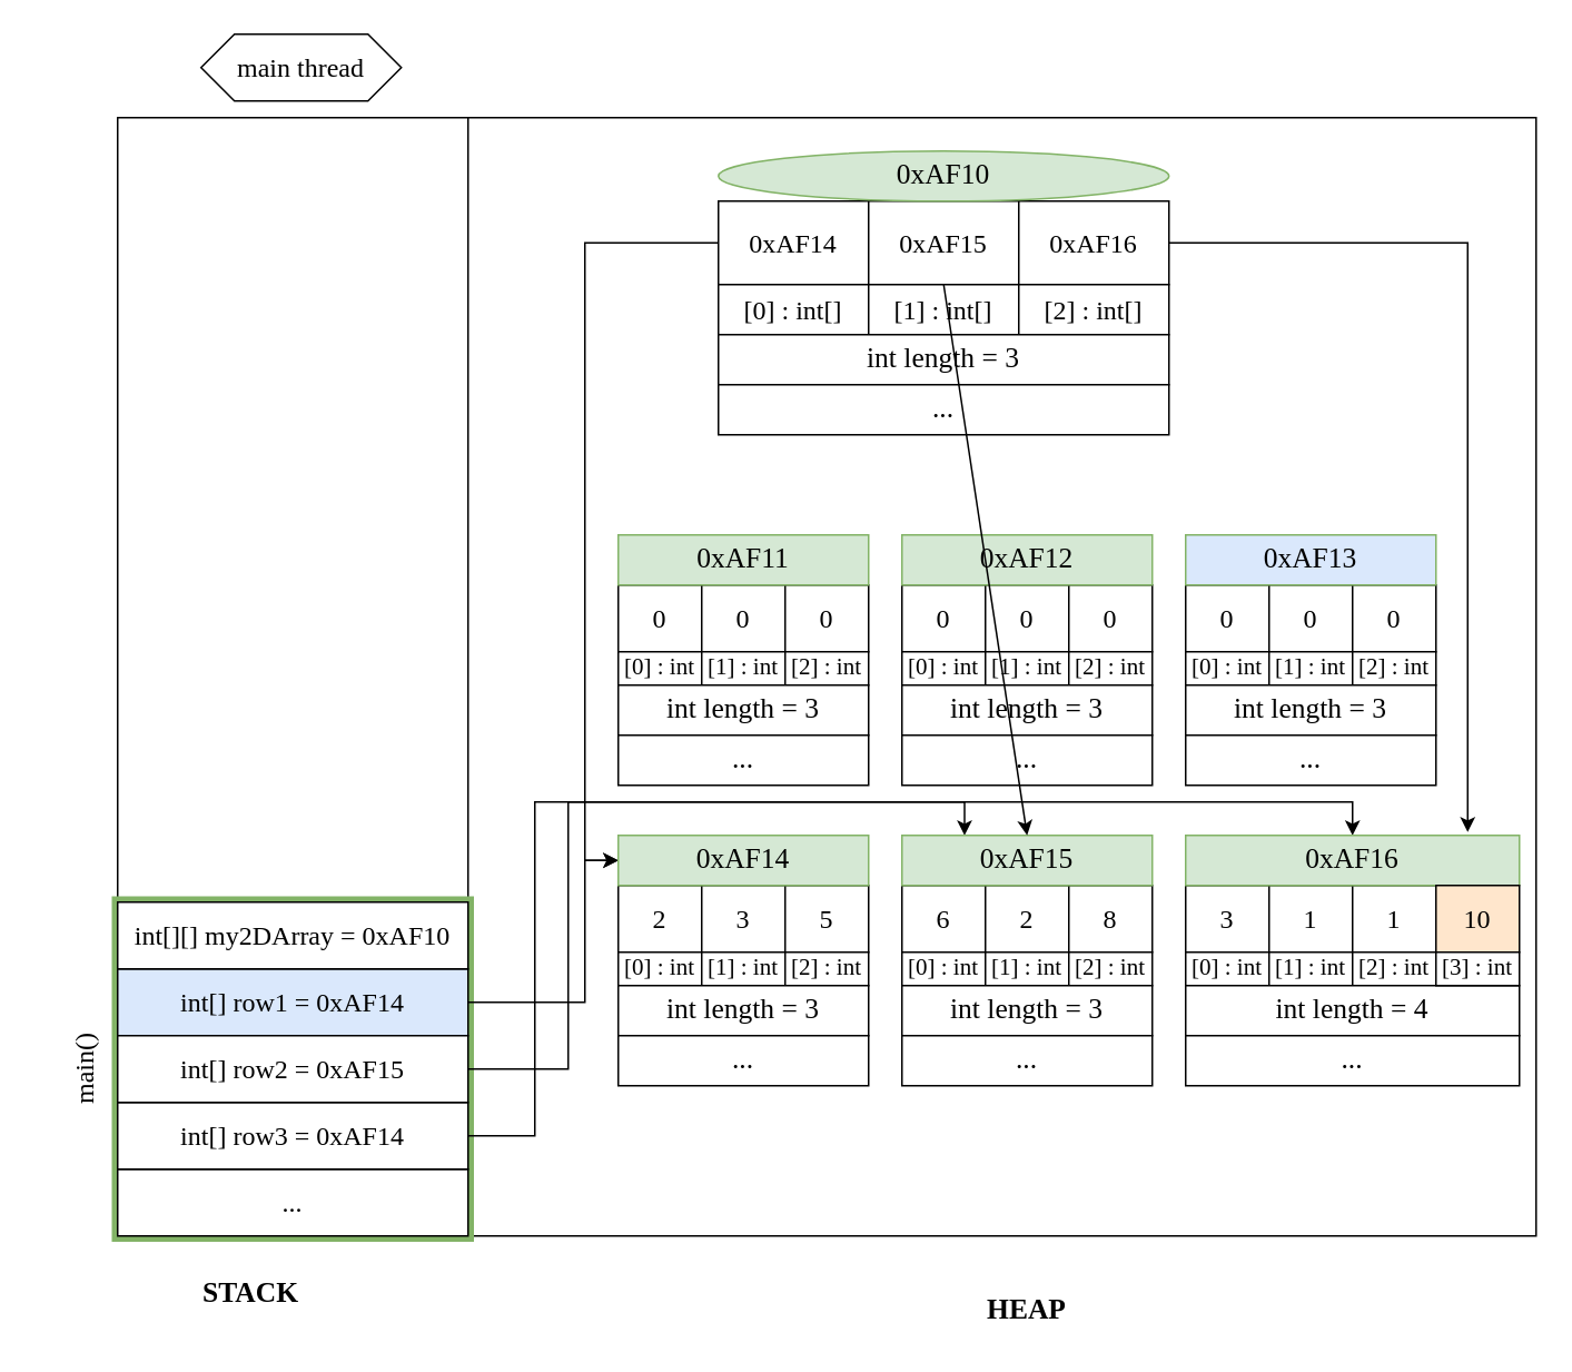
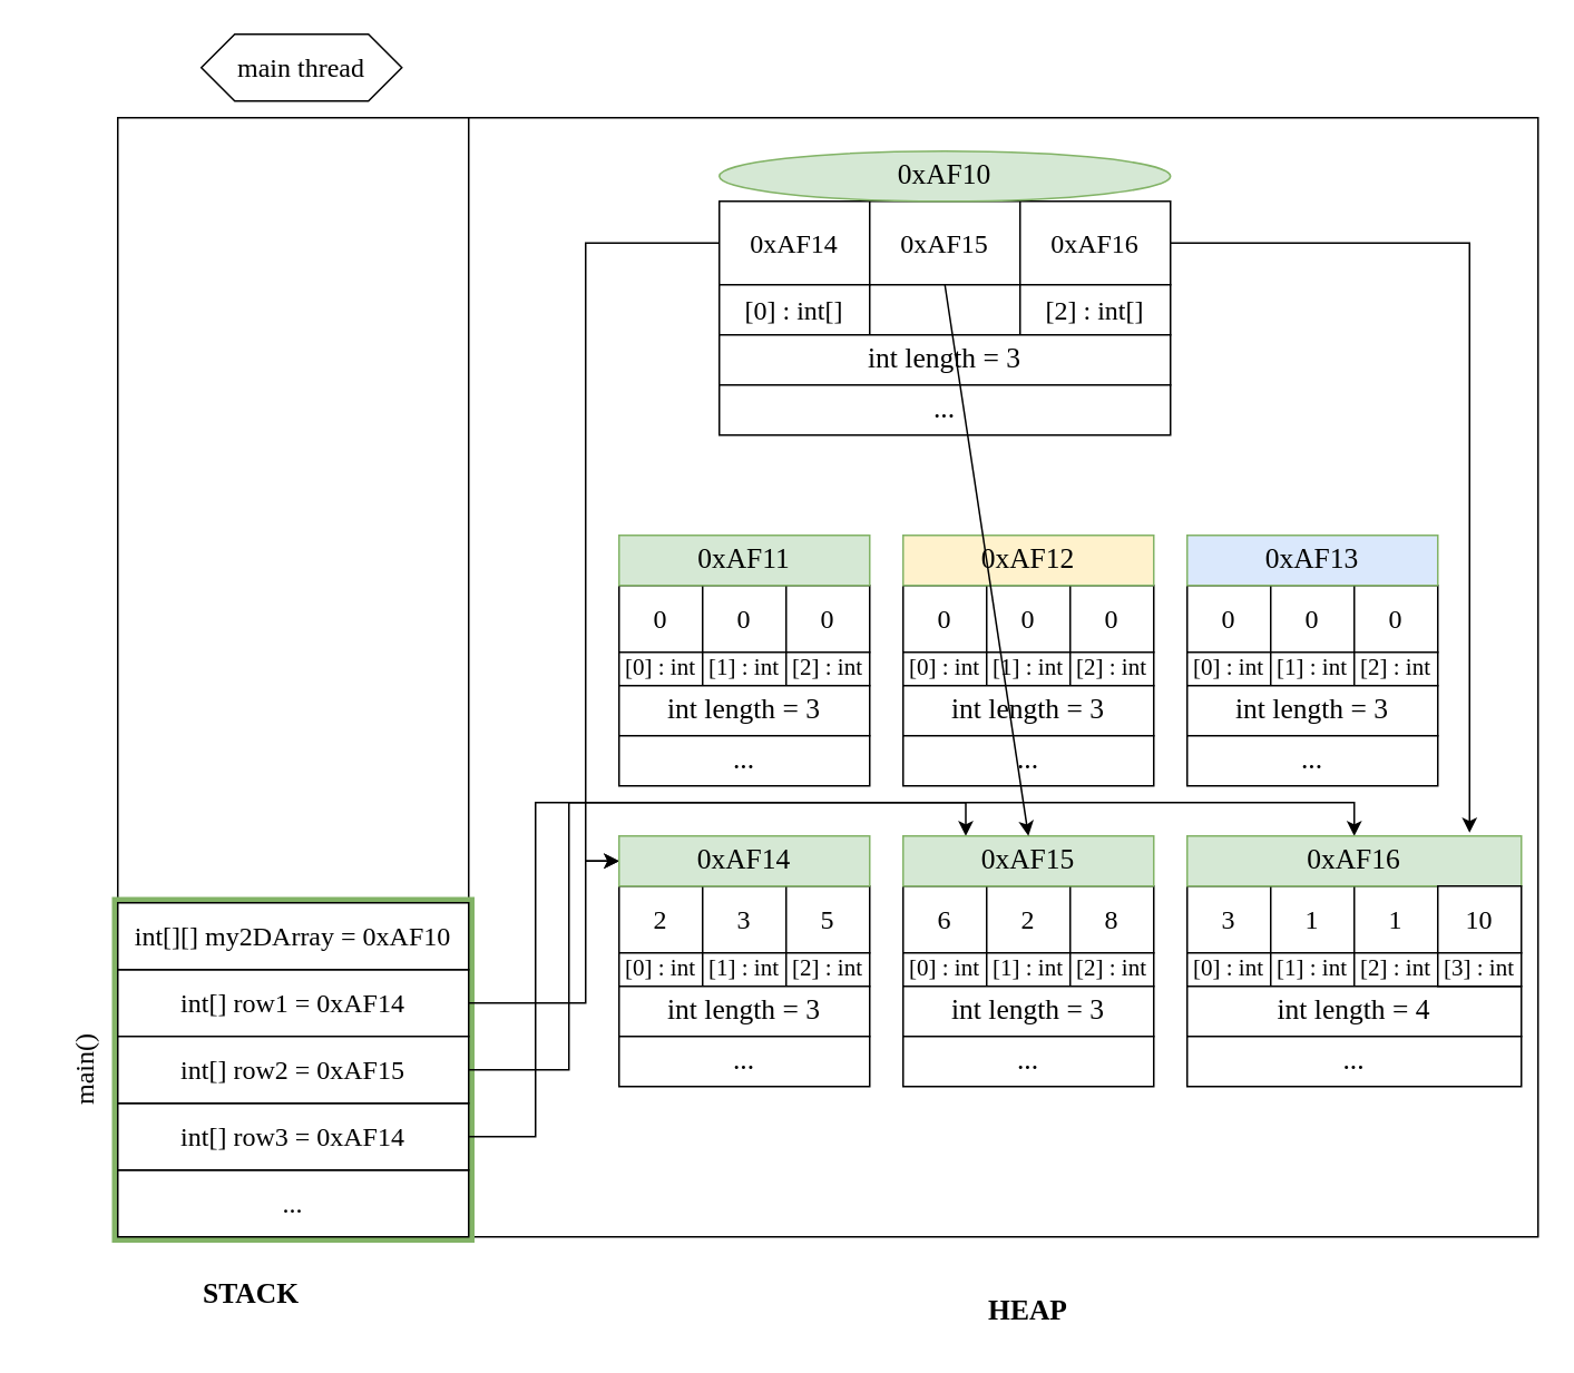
- <mxCell id="23" value="[1] : int[]" style="rounded=0;whiteSpace=wrap;html=1;fontFamily=Ubuntu;fontSource=https%3A%2F%2Ffonts.googleapis.com%2Fcss%3Ffamily%3DUbuntu;fontSize=16;" vertex="1" parent="1"><mxGeometry x="520" y="170" width="90" height="30" as="geometry" /></mxCell>
- <mxCell id="46" value="0xAF12" style="rounded=0;whiteSpace=wrap;html=1;fontFamily=Ubuntu;fontSource=https%3A%2F%2Ffonts.googleapis.com%2Fcss%3Ffamily%3DUbuntu;fontSize=17;fillColor=#d5e8d4;strokeColor=#82b366;" vertex="1" parent="38"><mxGeometry width="150" height="30" as="geometry" /></mxCell>
+ <mxCell id="46" value="0xAF12" style="rounded=0;whiteSpace=wrap;html=1;fontFamily=Ubuntu;fontSource=https%3A%2F%2Ffonts.googleapis.com%2Fcss%3Ffamily%3DUbuntu;fontSize=17;fillColor=#fff2cc;strokeColor=#82b366;" vertex="1" parent="38"><mxGeometry width="150" height="30" as="geometry" /></mxCell>
- <mxCell id="87" value="10" style="rounded=0;whiteSpace=wrap;html=1;fontFamily=Ubuntu;fontSource=https%3A%2F%2Ffonts.googleapis.com%2Fcss%3Ffamily%3DUbuntu;fontSize=16;fillColor=#ffe6cc;" vertex="1" parent="1"><mxGeometry x="860" y="530" width="50" height="40" as="geometry" /></mxCell>
+ <mxCell id="87" value="10" style="rounded=0;whiteSpace=wrap;html=1;fontFamily=Ubuntu;fontSource=https%3A%2F%2Ffonts.googleapis.com%2Fcss%3Ffamily%3DUbuntu;fontSize=16;" vertex="1" parent="1"><mxGeometry x="860" y="530" width="50" height="40" as="geometry" /></mxCell>
- <mxCell id="10" value="int[] row1 = 0xAF14" style="rounded=0;whiteSpace=wrap;html=1;fontFamily=Ubuntu;fontSource=https%3A%2F%2Ffonts.googleapis.com%2Fcss%3Ffamily%3DUbuntu;fontSize=16;fillColor=#dae8fc;" parent="1" vertex="1"><mxGeometry x="70" y="580" width="210" height="40" as="geometry" /></mxCell>
+ <mxCell id="10" value="int[] row1 = 0xAF14" style="rounded=0;whiteSpace=wrap;html=1;fontFamily=Ubuntu;fontSource=https%3A%2F%2Ffonts.googleapis.com%2Fcss%3Ffamily%3DUbuntu;fontSize=16;" parent="1" vertex="1"><mxGeometry x="70" y="580" width="210" height="40" as="geometry" /></mxCell>
